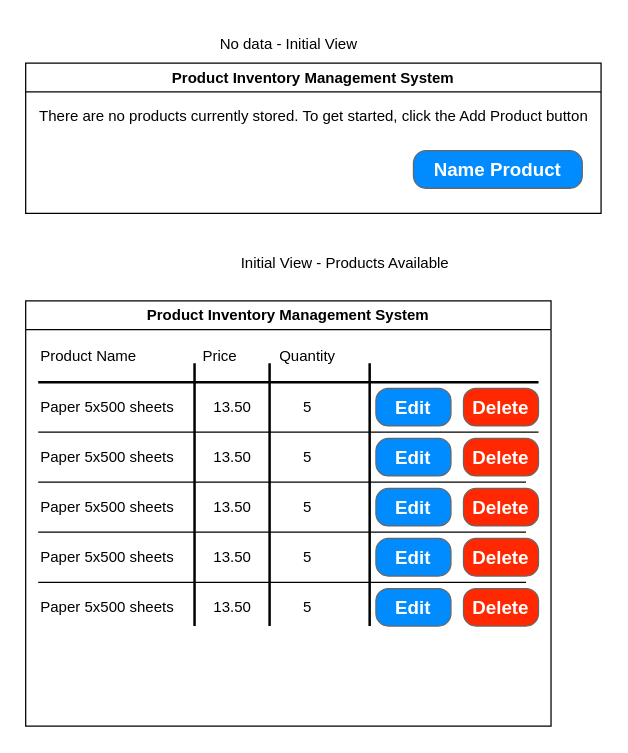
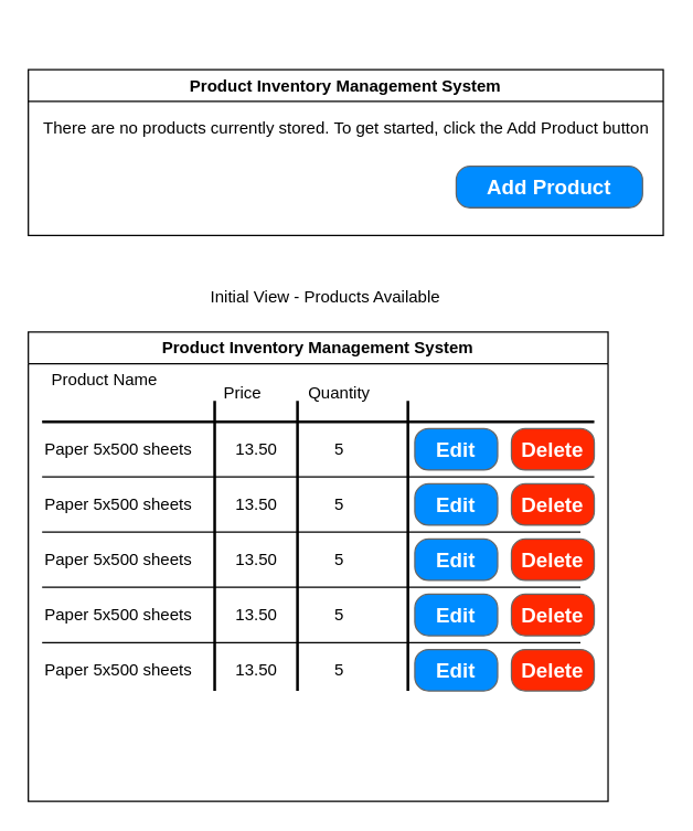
- <mxCell id="5" value="No data - Initial View" style="text;html=1;align=center;verticalAlign=middle;resizable=0;points=[];autosize=1;strokeColor=none;fillColor=none;" vertex="1" parent="1"><mxGeometry x="165" width="130" height="30" as="geometry" y="20" /></mxCell>
- <mxCell id="4" value="Name Product" style="strokeWidth=1;shadow=0;dashed=0;align=center;html=1;shape=mxgraph.mockup.buttons.button;strokeColor=#666666;fontColor=#ffffff;mainText=;buttonStyle=round;fontSize=15;fontStyle=1;fillColor=#008cff;whiteSpace=wrap;" vertex="1" parent="2"><mxGeometry x="310" y="70" width="135" height="30" as="geometry" /></mxCell>
+ <mxCell id="4" value="Add Product" style="strokeWidth=1;shadow=0;dashed=0;align=center;html=1;shape=mxgraph.mockup.buttons.button;strokeColor=#666666;fontColor=#ffffff;mainText=;buttonStyle=round;fontSize=15;fontStyle=1;fillColor=#008cff;whiteSpace=wrap;" vertex="1" parent="2"><mxGeometry x="310" y="70" width="135" height="30" as="geometry" /></mxCell>
- <mxCell id="43" value="Initial View - Products Available" style="text;html=1;align=center;verticalAlign=middle;resizable=0;points=[];autosize=1;strokeColor=none;fillColor=none;" vertex="1" parent="1"><mxGeometry x="180" y="195" width="190" height="30" as="geometry" /></mxCell>
+ <mxCell id="43" value="Initial View - Products Available" style="text;html=1;align=center;verticalAlign=middle;resizable=0;points=[];autosize=1;strokeColor=none;fillColor=none;" vertex="1" parent="1"><mxGeometry x="140" y="200" width="190" height="30" as="geometry" /></mxCell>
- <mxCell id="7" value="Product Name" style="text;html=1;align=center;verticalAlign=middle;resizable=0;points=[];autosize=1;strokeColor=none;fillColor=none;" vertex="1" parent="6"><mxGeometry y="30" width="100" height="30" as="geometry" /></mxCell>
+ <mxCell id="7" value="Product Name" style="text;html=1;align=center;verticalAlign=middle;resizable=0;points=[];autosize=1;strokeColor=none;fillColor=none;" vertex="1" parent="6"><mxGeometry x="5" y="20" width="100" height="30" as="geometry" /></mxCell>
